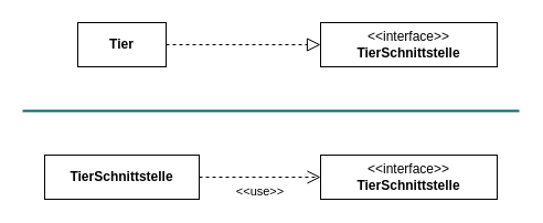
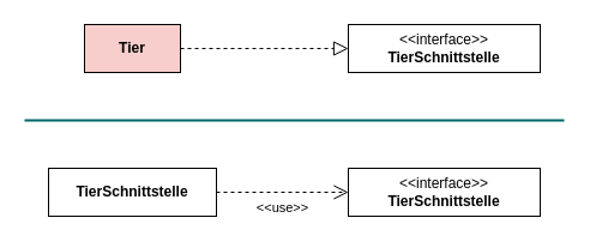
- <mxCell id="3" value="Tier" style="rounded=0;whiteSpace=wrap;html=1;fontStyle=1" parent="1" vertex="1"><mxGeometry x="70" y="20" width="80" height="40" as="geometry" /></mxCell>
+ <mxCell id="3" value="Tier" style="rounded=0;whiteSpace=wrap;html=1;fontStyle=1;fillColor=#f8cecc;" parent="1" vertex="1"><mxGeometry x="70" y="20" width="80" height="40" as="geometry" /></mxCell>
